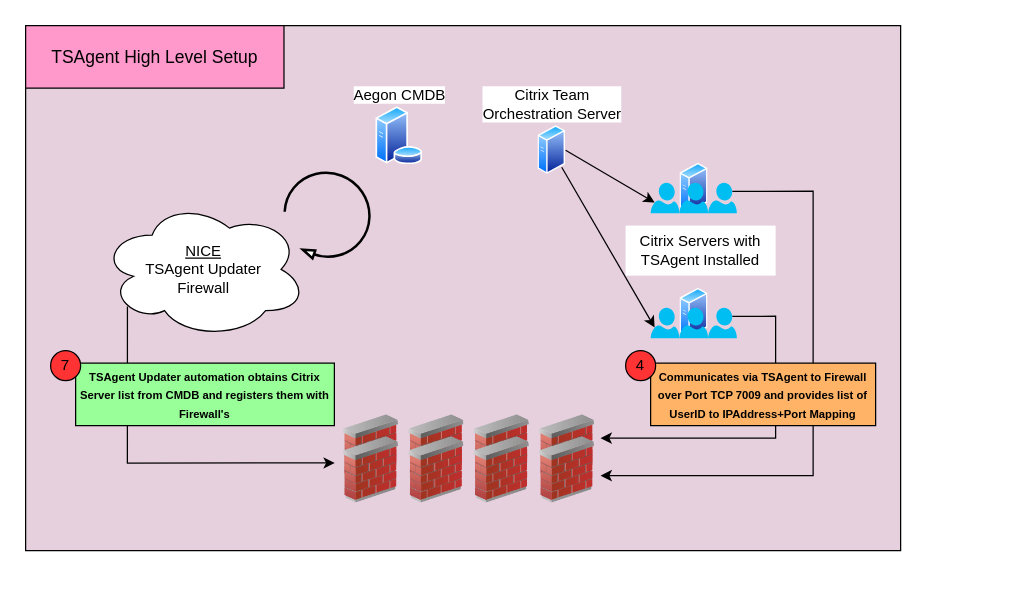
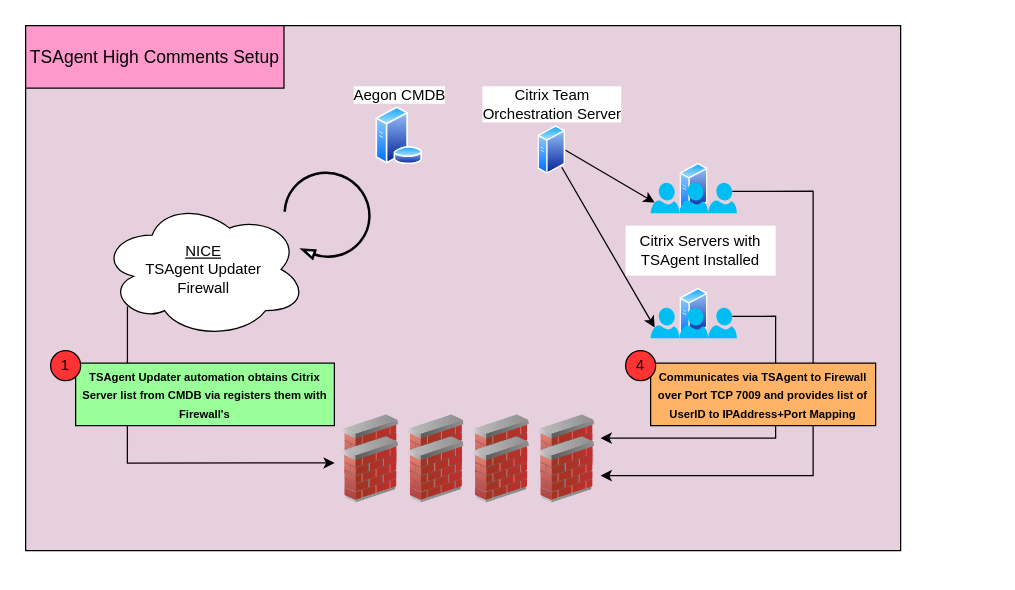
- <mxCell id="5" value="&lt;font style=&quot;font-size: 14px;&quot;&gt;TSAgent High Level Setup&lt;/font&gt;" style="rounded=0;whiteSpace=wrap;html=1;fillStyle=solid;fillColor=light-dark(#ff99cc, #FF99CC);movable=0;resizable=0;rotatable=0;deletable=0;editable=0;locked=1;connectable=0;" vertex="1" parent="3"><mxGeometry width="206.684" height="50" as="geometry" /></mxCell>
+ <mxCell id="5" value="&lt;font style=&quot;font-size: 14px;&quot;&gt;TSAgent High Comments Setup&lt;/font&gt;" style="rounded=0;whiteSpace=wrap;html=1;fillStyle=solid;fillColor=light-dark(#ff99cc, #FF99CC);movable=0;resizable=0;rotatable=0;deletable=0;editable=0;locked=1;connectable=0;" vertex="1" parent="3"><mxGeometry width="206.684" height="50" as="geometry" /></mxCell>
- <mxCell id="40" value="7" style="ellipse;whiteSpace=wrap;html=1;aspect=fixed;fillColor=light-dark(#ff3333, #FF3333);container=0;movable=1;resizable=1;rotatable=1;deletable=1;editable=1;locked=0;connectable=1;" vertex="1" parent="38"><mxGeometry width="24" height="24" as="geometry" /></mxCell>
+ <mxCell id="40" value="1" style="ellipse;whiteSpace=wrap;html=1;aspect=fixed;fillColor=light-dark(#ff3333, #FF3333);container=0;movable=1;resizable=1;rotatable=1;deletable=1;editable=1;locked=0;connectable=1;" vertex="1" parent="38"><mxGeometry width="24" height="24" as="geometry" /></mxCell>
- <mxCell id="39" value="&lt;font style=&quot;font-size: 9px;&quot;&gt;&lt;b&gt;TSAgent Updater automation obtains Citrix Server list from CMDB and registers them with Firewall's&lt;/b&gt;&lt;/font&gt;" style="rounded=0;whiteSpace=wrap;html=1;fillColor=light-dark(#99ff99, #99FF99);movable=1;resizable=1;rotatable=1;deletable=1;editable=1;locked=0;connectable=1;" vertex="1" parent="38"><mxGeometry x="20" y="10" width="207" height="50" as="geometry" /></mxCell>
+ <mxCell id="39" value="&lt;font style=&quot;font-size: 9px;&quot;&gt;&lt;b&gt;TSAgent Updater automation obtains Citrix Server list from CMDB via registers them with Firewall's&lt;/b&gt;&lt;/font&gt;" style="rounded=0;whiteSpace=wrap;html=1;fillColor=light-dark(#99ff99, #99FF99);movable=1;resizable=1;rotatable=1;deletable=1;editable=1;locked=0;connectable=1;" vertex="1" parent="38"><mxGeometry x="20" y="10" width="207" height="50" as="geometry" /></mxCell>
